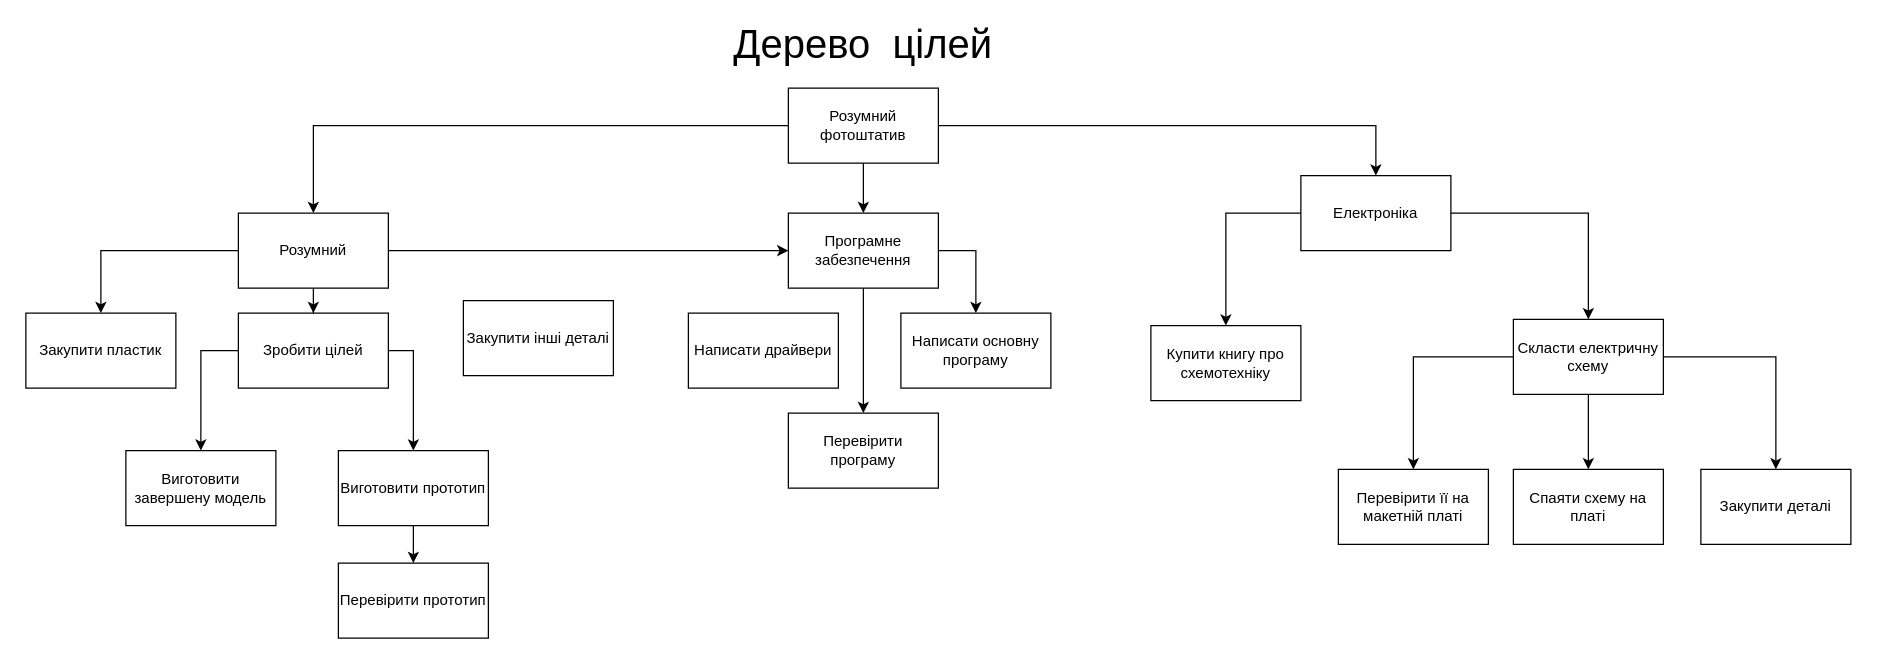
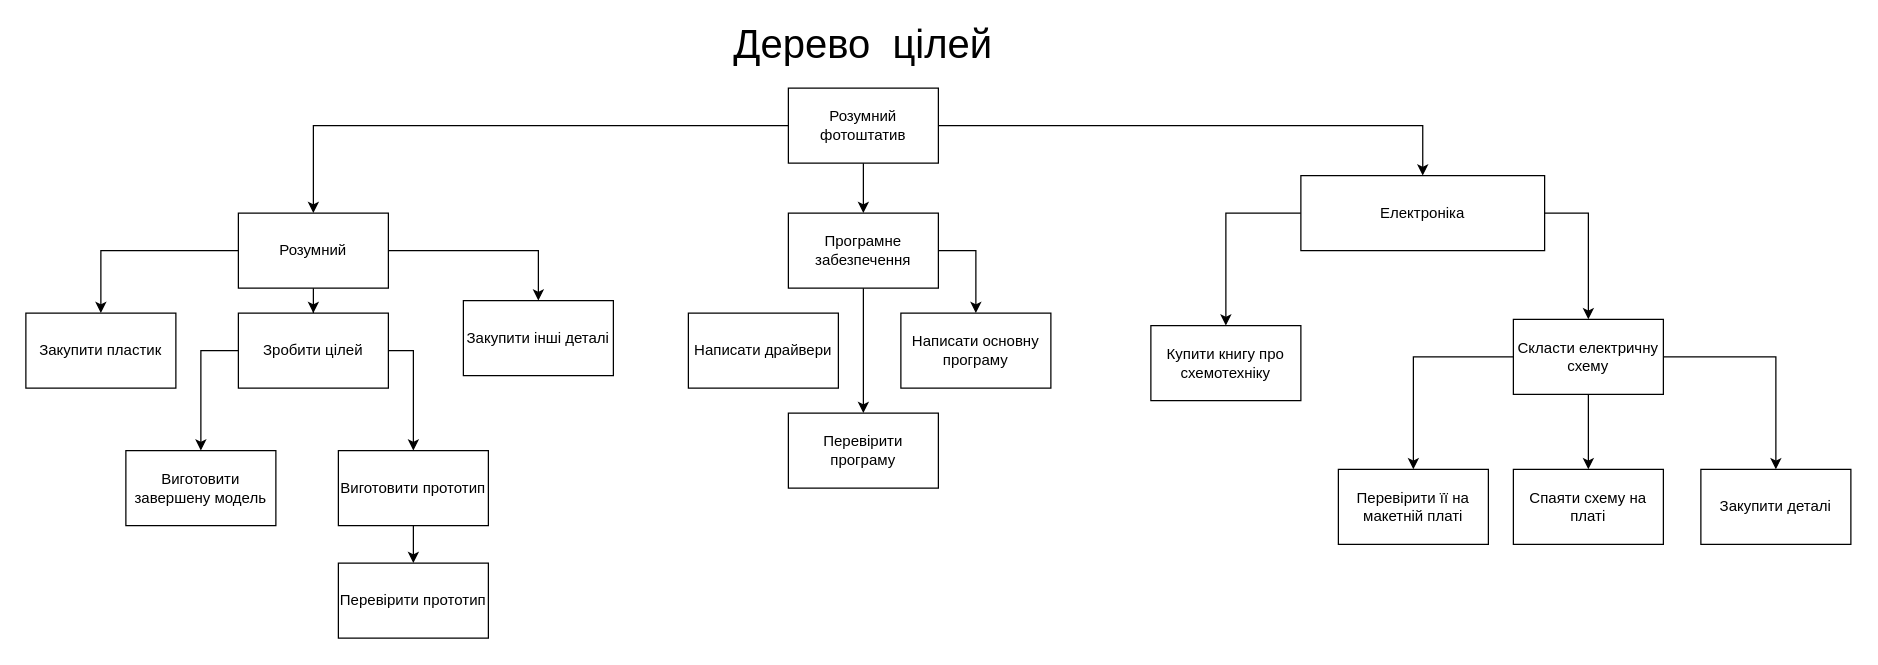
- <mxCell id="16" value="Електроніка" style="rounded=0;whiteSpace=wrap;html=1;" parent="1" vertex="1"><mxGeometry x="1040" y="140" width="120" height="60" as="geometry" /></mxCell>
+ <mxCell id="16" value="Електроніка" style="rounded=0;whiteSpace=wrap;html=1;" parent="1" vertex="1"><mxGeometry x="1040" y="140" width="195" height="60" as="geometry" /></mxCell>
- <mxCell id="5" style="edgeStyle=orthogonalEdgeStyle;rounded=0;orthogonalLoop=1;jettySize=auto;html=1;exitX=1;exitY=0.5;exitDx=0;exitDy=0;" edge="1" parent="1" source="6" target="13"><mxGeometry relative="1" as="geometry" /></mxCell>
+ <mxCell id="5" style="edgeStyle=orthogonalEdgeStyle;rounded=0;orthogonalLoop=1;jettySize=auto;html=1;exitX=1;exitY=0.5;exitDx=0;exitDy=0;" edge="1" parent="1" source="6" target="34"><mxGeometry relative="1" as="geometry" /></mxCell>
